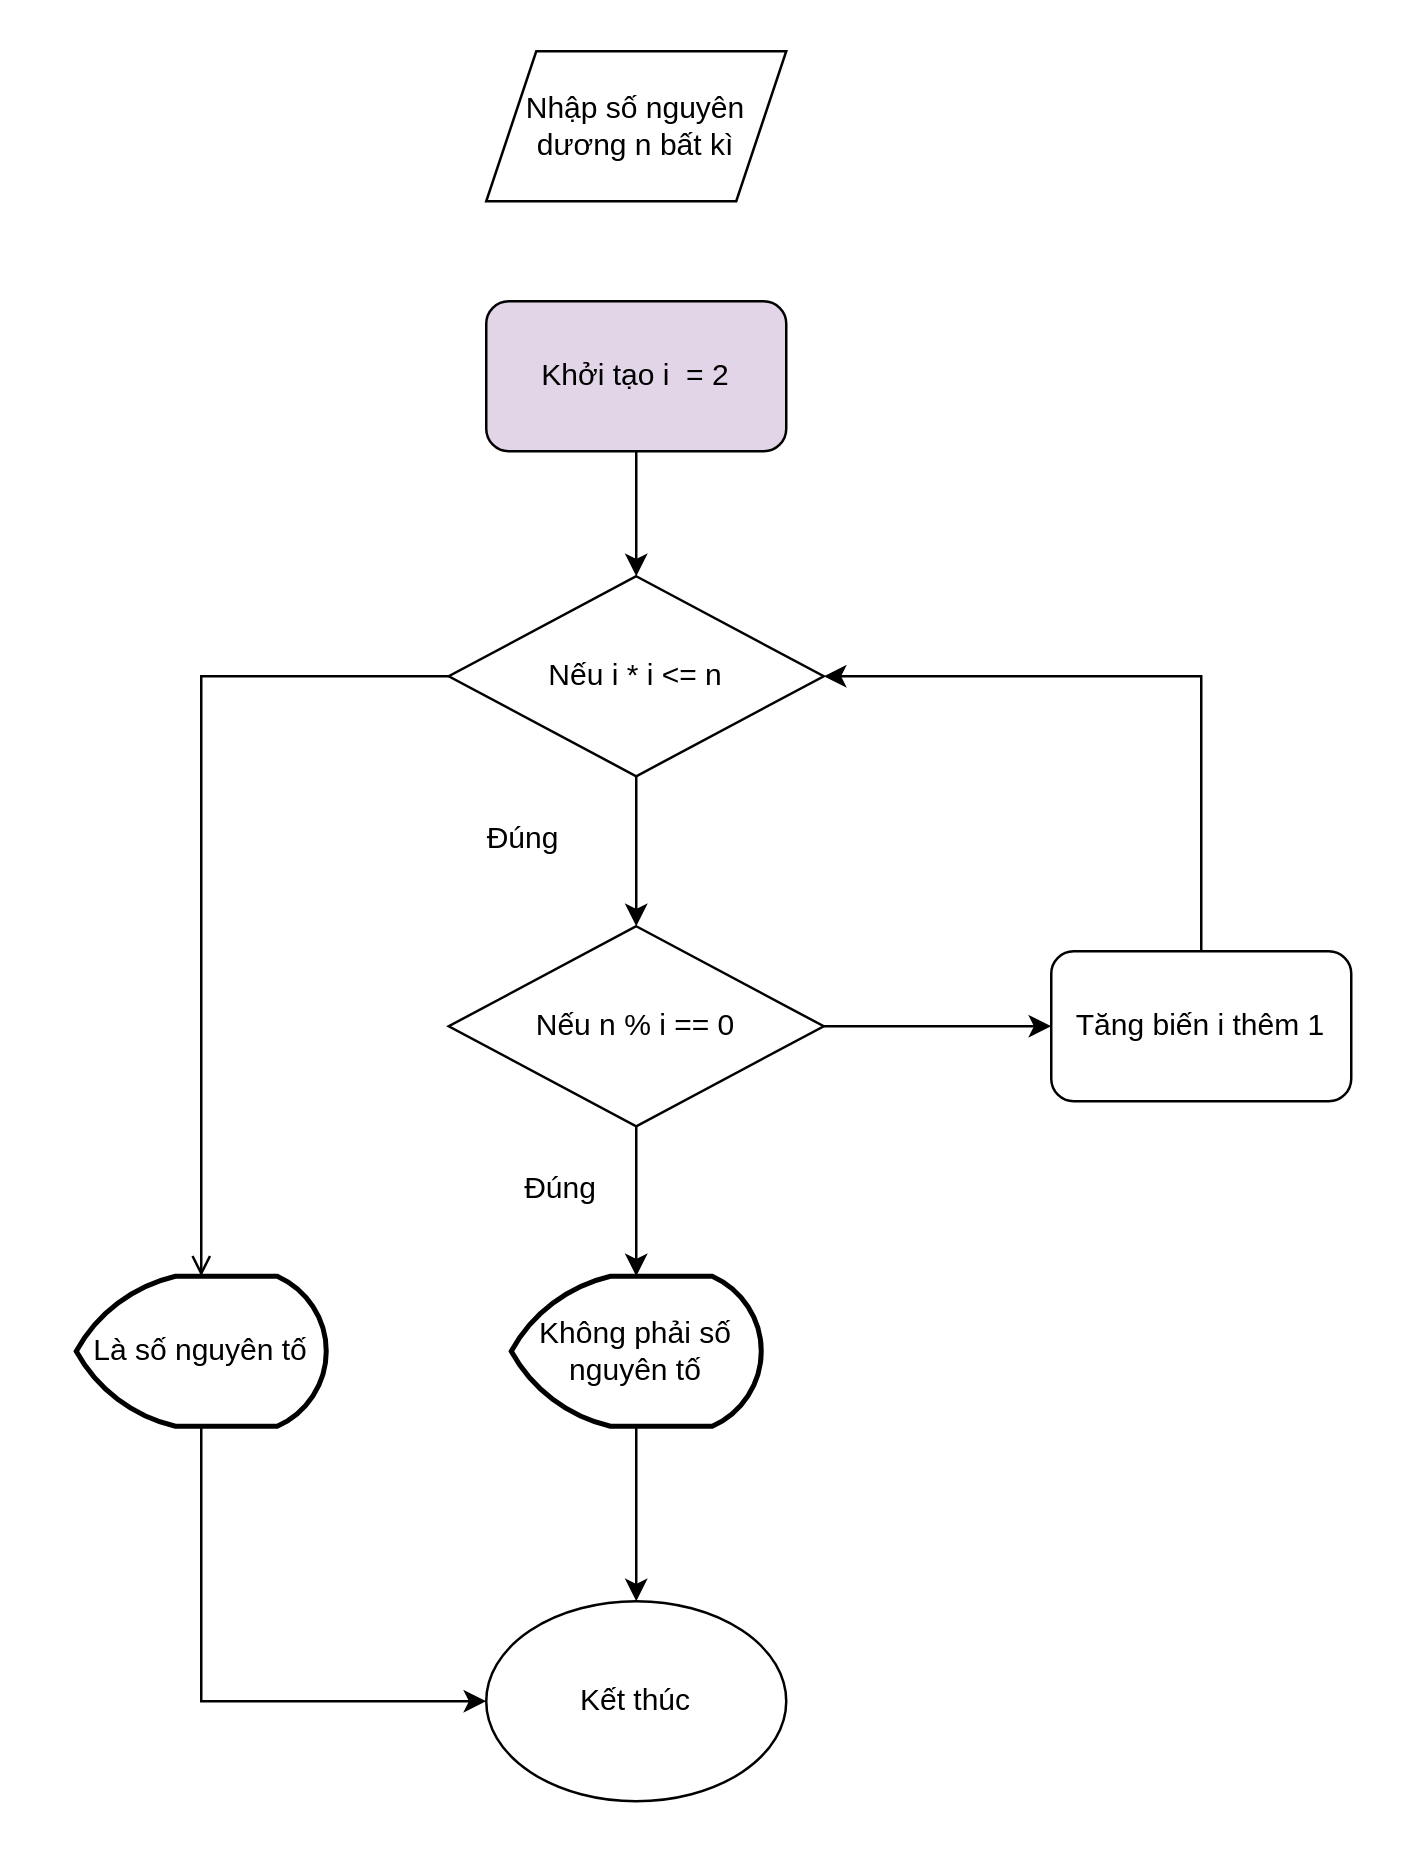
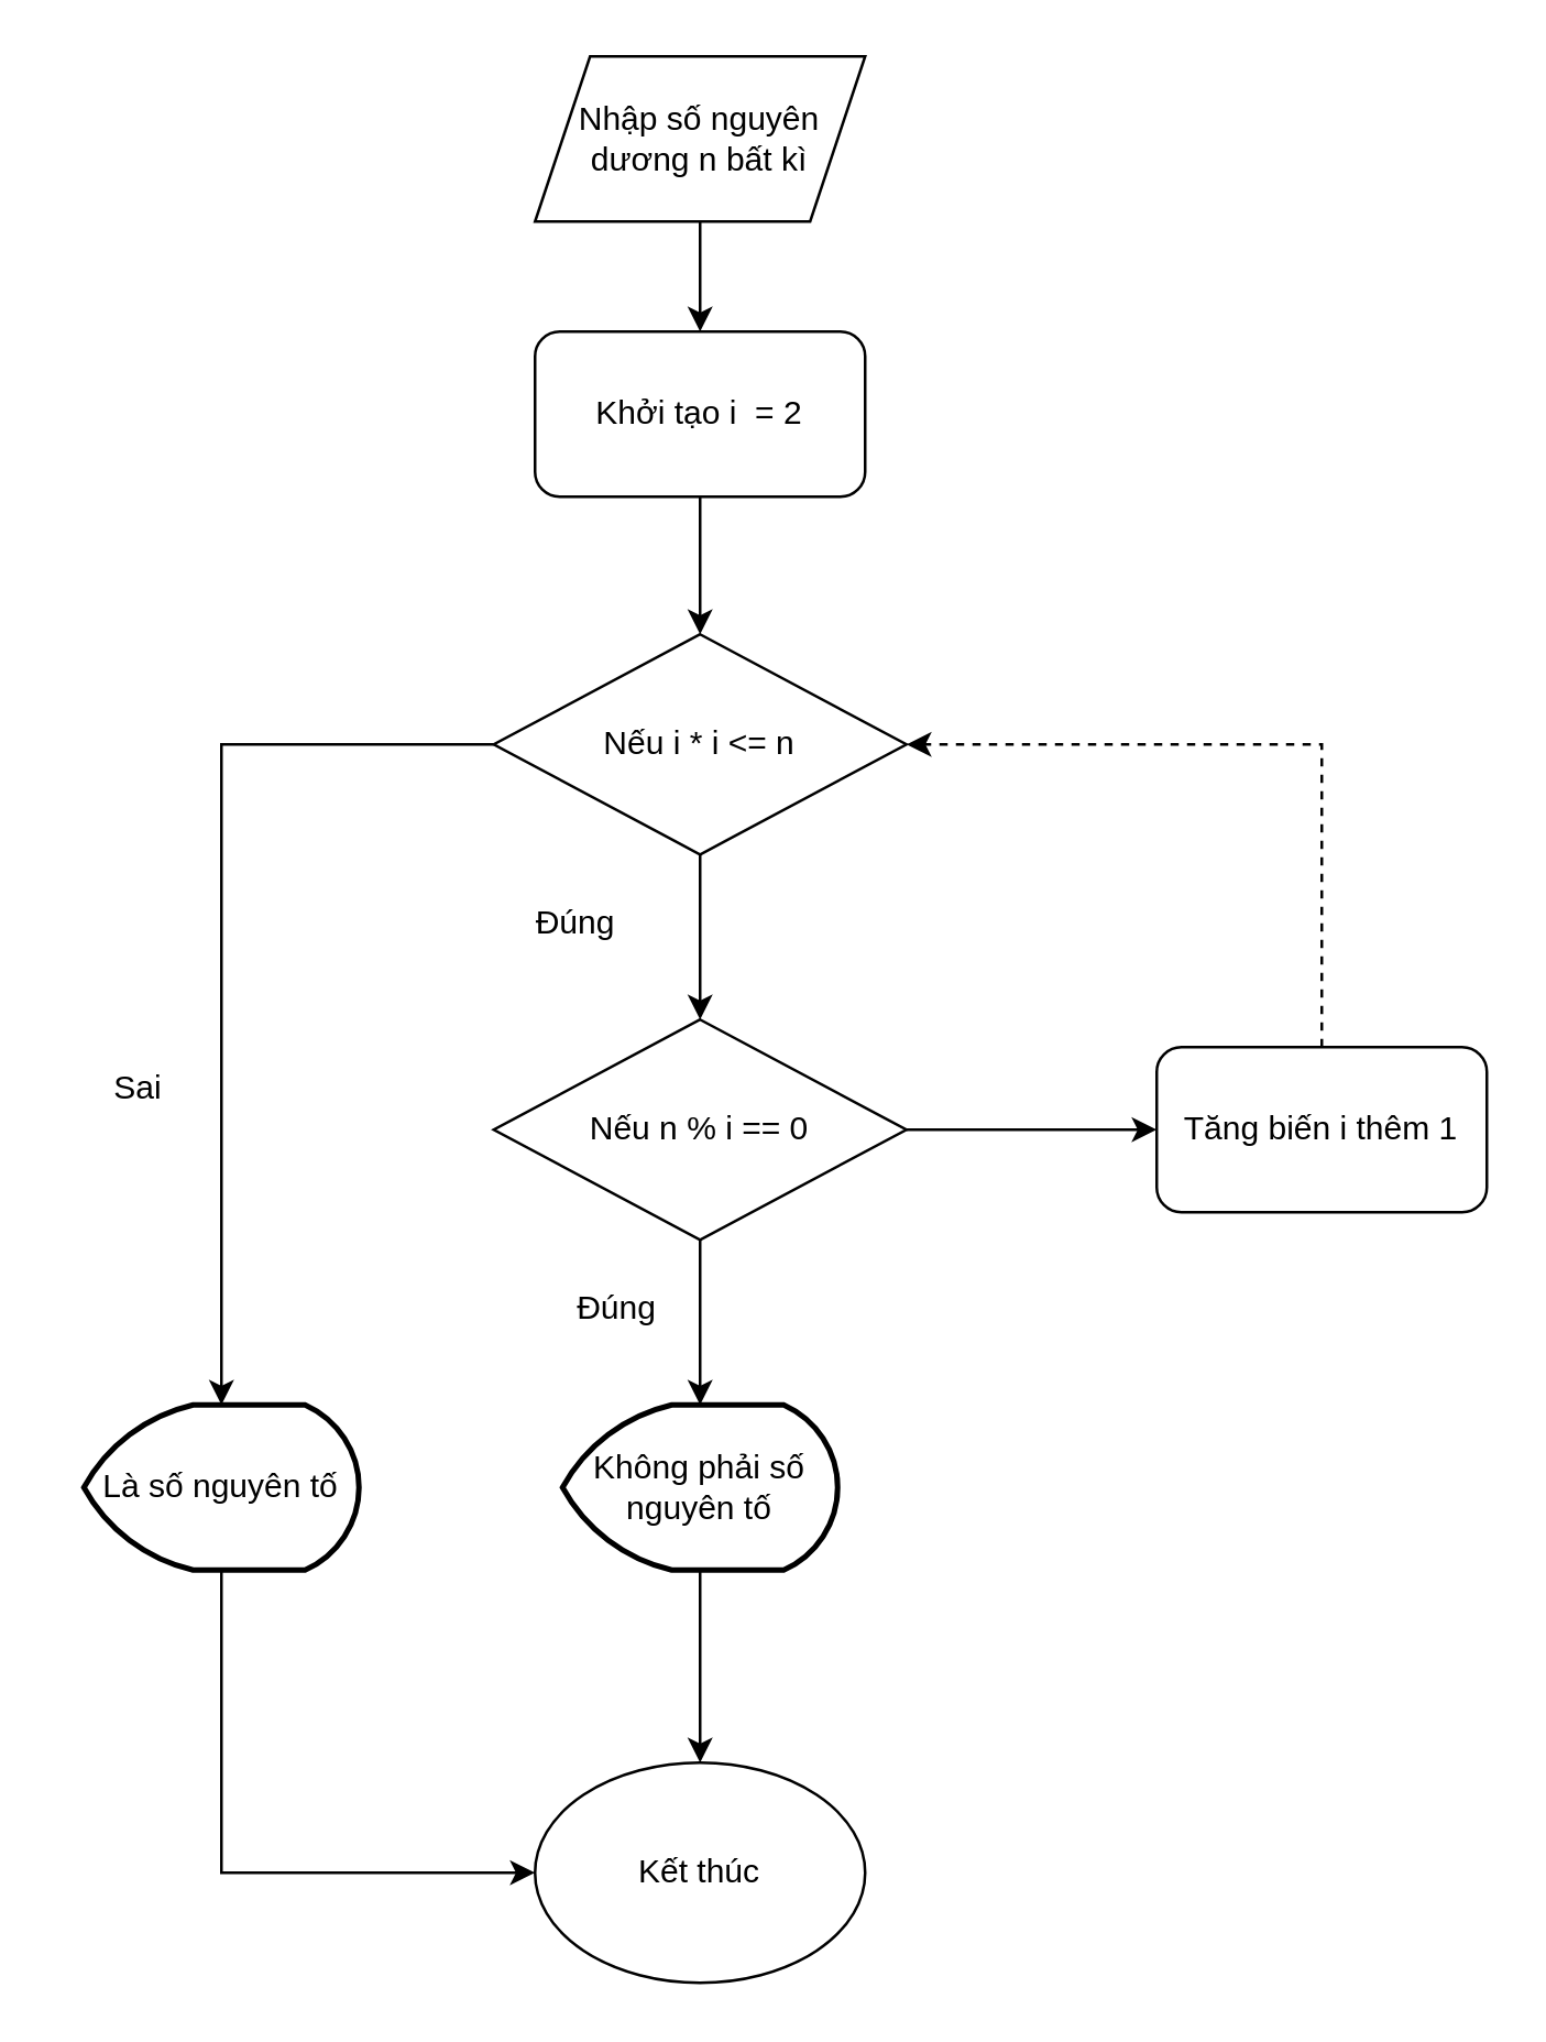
+ <mxCell id="3" value="" style="edgeStyle=orthogonalEdgeStyle;rounded=0;orthogonalLoop=1;jettySize=auto;html=1;" edge="1" parent="1" source="4" target="6"><mxGeometry relative="1" as="geometry" /></mxCell>
- <mxCell id="6" value="Khởi tạo i&amp;nbsp; = 2" style="rounded=1;whiteSpace=wrap;html=1;fillColor=#e1d5e7;" vertex="1" parent="1"><mxGeometry x="194" y="120" width="120" height="60" as="geometry" /></mxCell>
+ <mxCell id="6" value="Khởi tạo i&amp;nbsp; = 2" style="rounded=1;whiteSpace=wrap;html=1;" vertex="1" parent="1"><mxGeometry x="194" y="120" width="120" height="60" as="geometry" /></mxCell>
- <mxCell id="16" style="edgeStyle=orthogonalEdgeStyle;rounded=0;orthogonalLoop=1;jettySize=auto;html=1;exitX=0.5;exitY=0;exitDx=0;exitDy=0;entryX=1;entryY=0.5;entryDx=0;entryDy=0;" edge="1" parent="1" source="17" target="8"><mxGeometry relative="1" as="geometry" /></mxCell>
+ <mxCell id="16" style="edgeStyle=orthogonalEdgeStyle;rounded=0;orthogonalLoop=1;jettySize=auto;html=1;exitX=0.5;exitY=0;exitDx=0;exitDy=0;entryX=1;entryY=0.5;entryDx=0;entryDy=0;dashed=1;" edge="1" parent="1" source="17" target="8"><mxGeometry relative="1" as="geometry" /></mxCell>
+ <mxCell id="21" value="Sai" style="text;html=1;align=center;verticalAlign=middle;whiteSpace=wrap;rounded=0;" vertex="1" parent="1"><mxGeometry x="20" y="380" width="60" height="30" as="geometry" /></mxCell>
- <mxCell id="20" style="edgeStyle=orthogonalEdgeStyle;rounded=0;orthogonalLoop=1;jettySize=auto;html=1;exitX=0;exitY=0.5;exitDx=0;exitDy=0;entryX=0.5;entryY=0;entryDx=0;entryDy=0;entryPerimeter=0;endArrow=open;" edge="1" parent="1" source="8" target="19"><mxGeometry relative="1" as="geometry" /></mxCell>
+ <mxCell id="20" style="edgeStyle=orthogonalEdgeStyle;rounded=0;orthogonalLoop=1;jettySize=auto;html=1;exitX=0;exitY=0.5;exitDx=0;exitDy=0;entryX=0.5;entryY=0;entryDx=0;entryDy=0;entryPerimeter=0;" edge="1" parent="1" source="8" target="19"><mxGeometry relative="1" as="geometry" /></mxCell>
